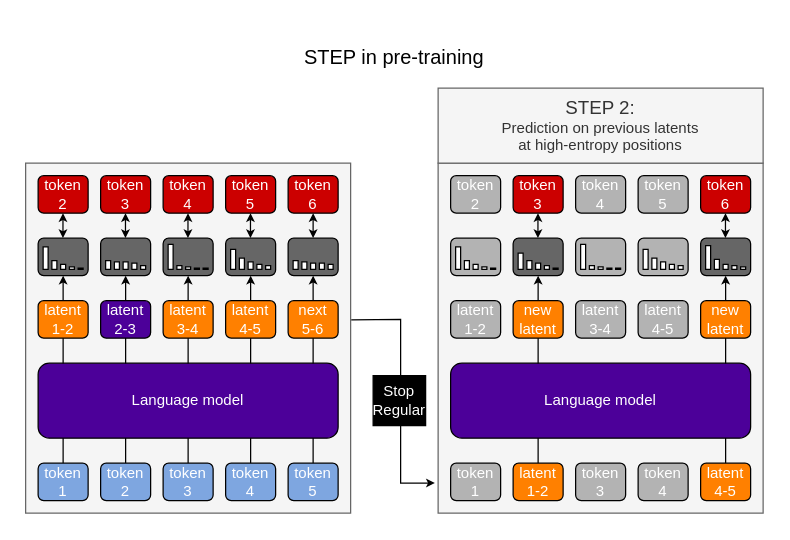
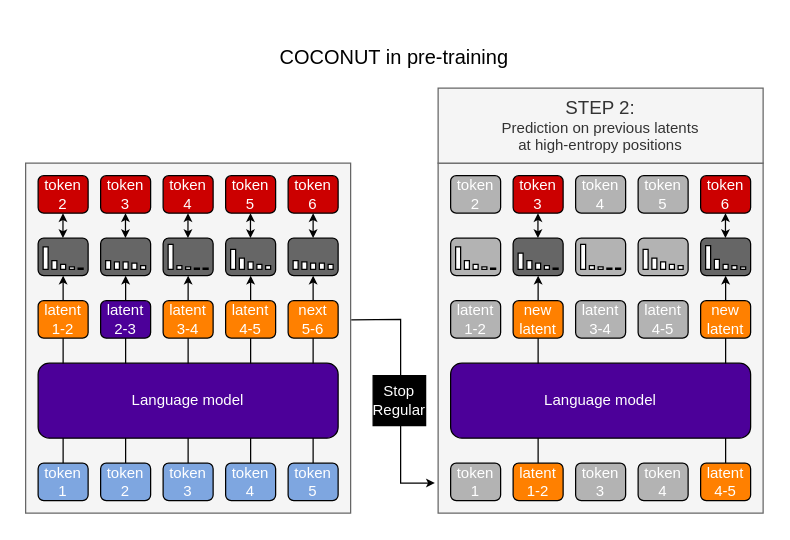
- <mxCell id="113" value="&lt;font style=&quot;font-size: 16px;&quot;&gt;STEP in pre-training&lt;/font&gt;" style="text;html=1;align=center;verticalAlign=middle;whiteSpace=wrap;rounded=0;" parent="1" vertex="1"><mxGeometry x="20" y="20" width="590" height="50" as="geometry" /></mxCell>
+ <mxCell id="113" value="&lt;font style=&quot;font-size: 16px;&quot;&gt;COCONUT in pre-training&lt;/font&gt;" style="text;html=1;align=center;verticalAlign=middle;whiteSpace=wrap;rounded=0;" parent="1" vertex="1"><mxGeometry x="20" y="20" width="590" height="50" as="geometry" /></mxCell>
